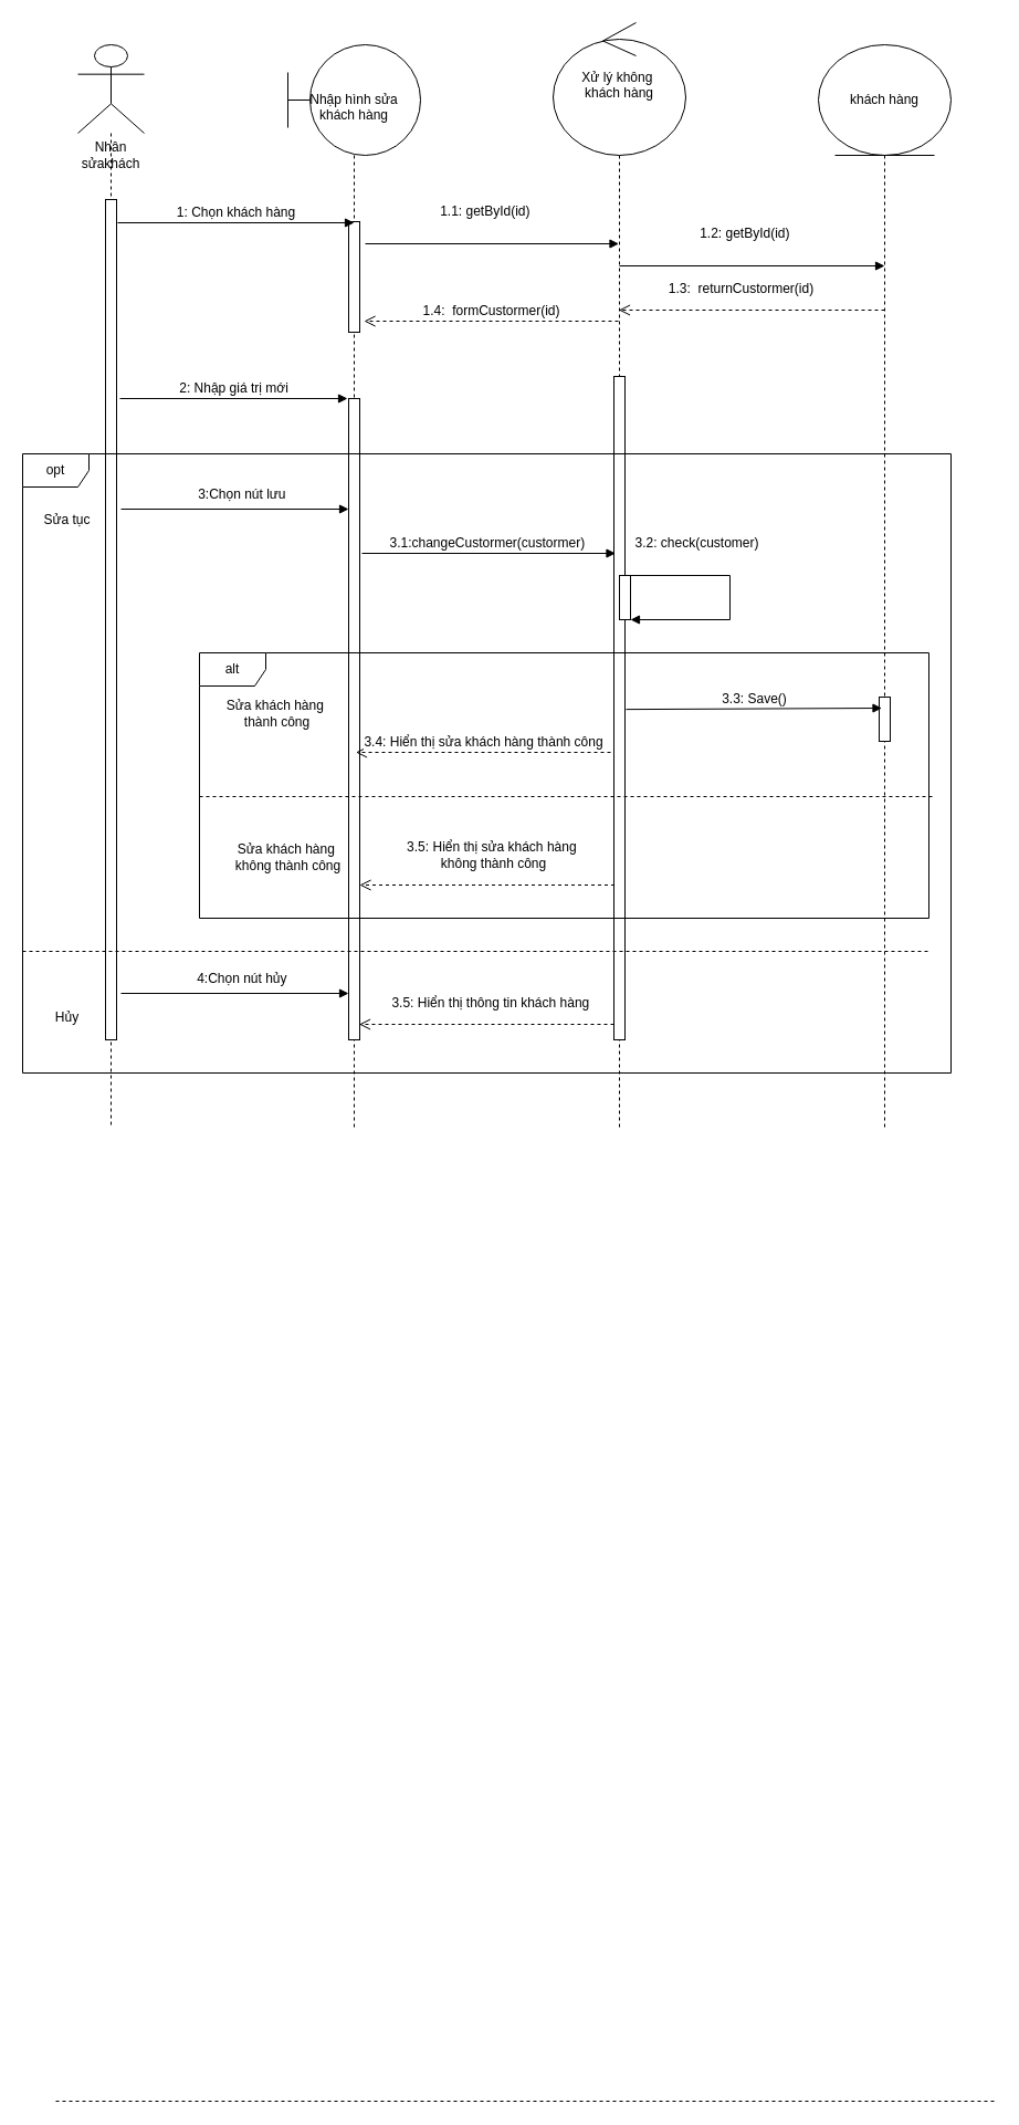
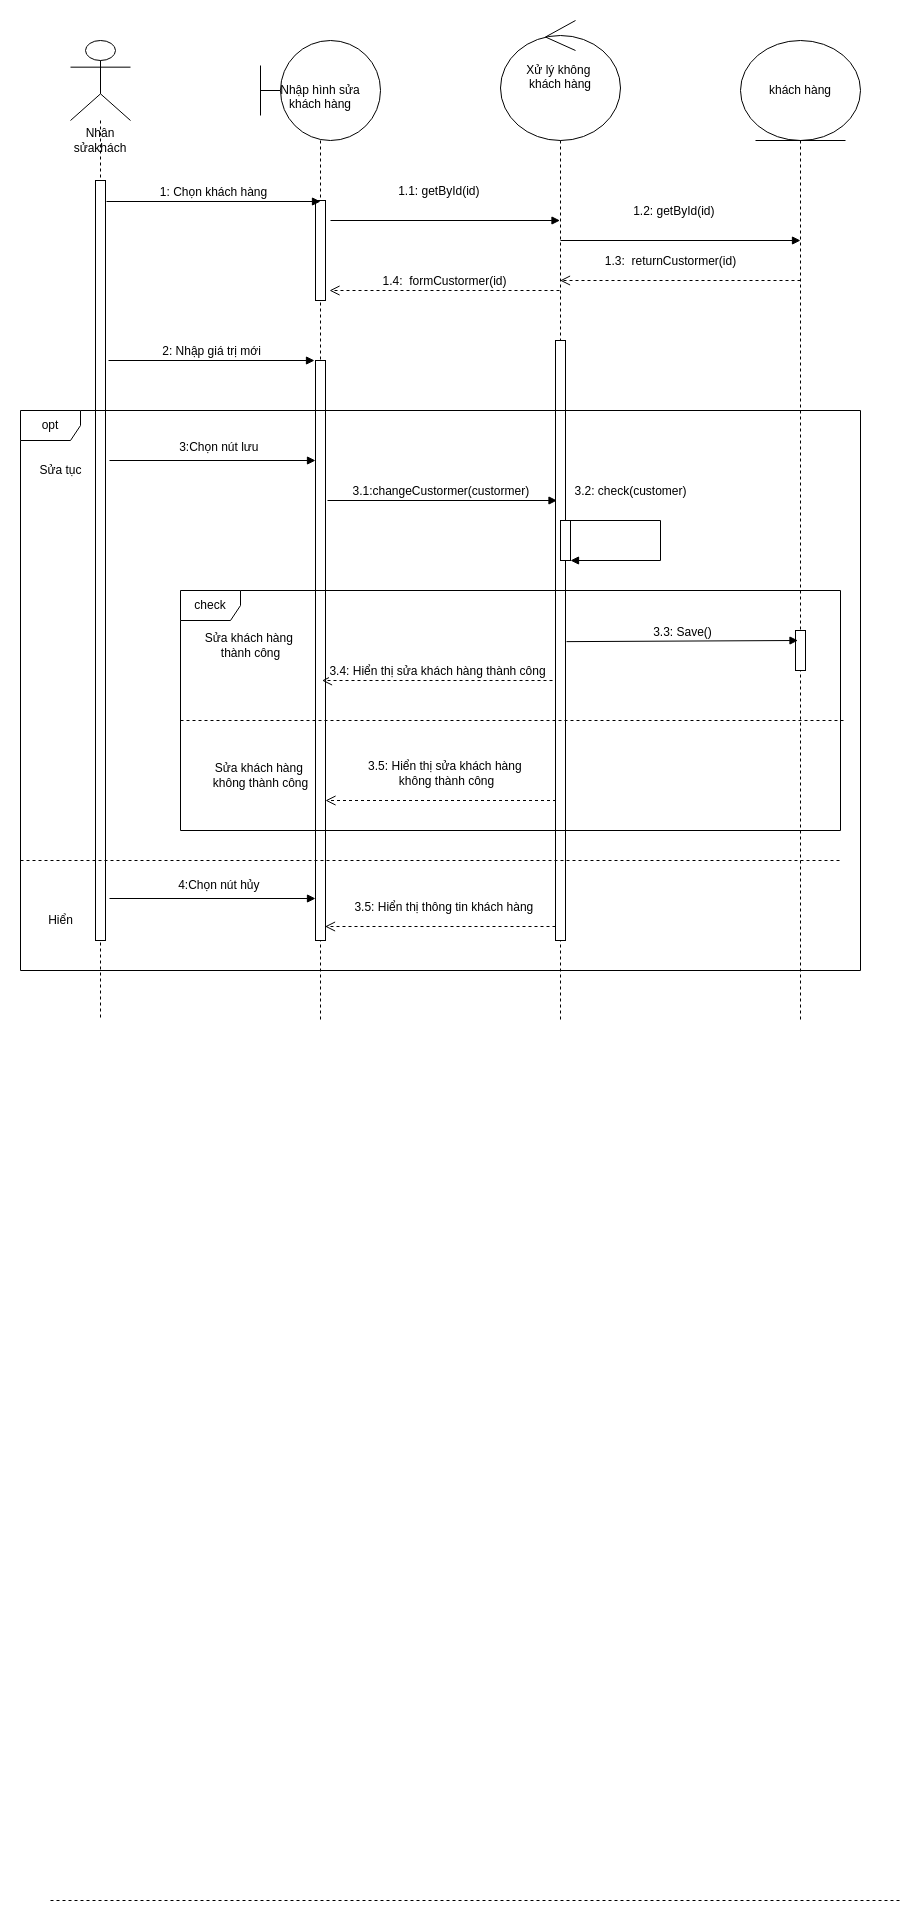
- <mxCell id="28" value="alt" style="shape=umlFrame;whiteSpace=wrap;html=1;fontSize=12;" parent="1" vertex="1"><mxGeometry x="180" y="590" width="660" height="240" as="geometry" /></mxCell>
+ <mxCell id="28" value="check" style="shape=umlFrame;whiteSpace=wrap;html=1;fontSize=12;" parent="1" vertex="1"><mxGeometry x="180" y="590" width="660" height="240" as="geometry" /></mxCell>
- <mxCell id="27" value="Hủy" style="text;html=1;align=center;verticalAlign=middle;resizable=0;points=[];autosize=1;fontSize=12;" parent="1" vertex="1"><mxGeometry x="40" y="910" width="40" height="20" as="geometry" /></mxCell>
+ <mxCell id="27" value="Hiển" style="text;html=1;align=center;verticalAlign=middle;resizable=0;points=[];autosize=1;fontSize=12;" parent="1" vertex="1"><mxGeometry x="40" y="910" width="40" height="20" as="geometry" /></mxCell>
